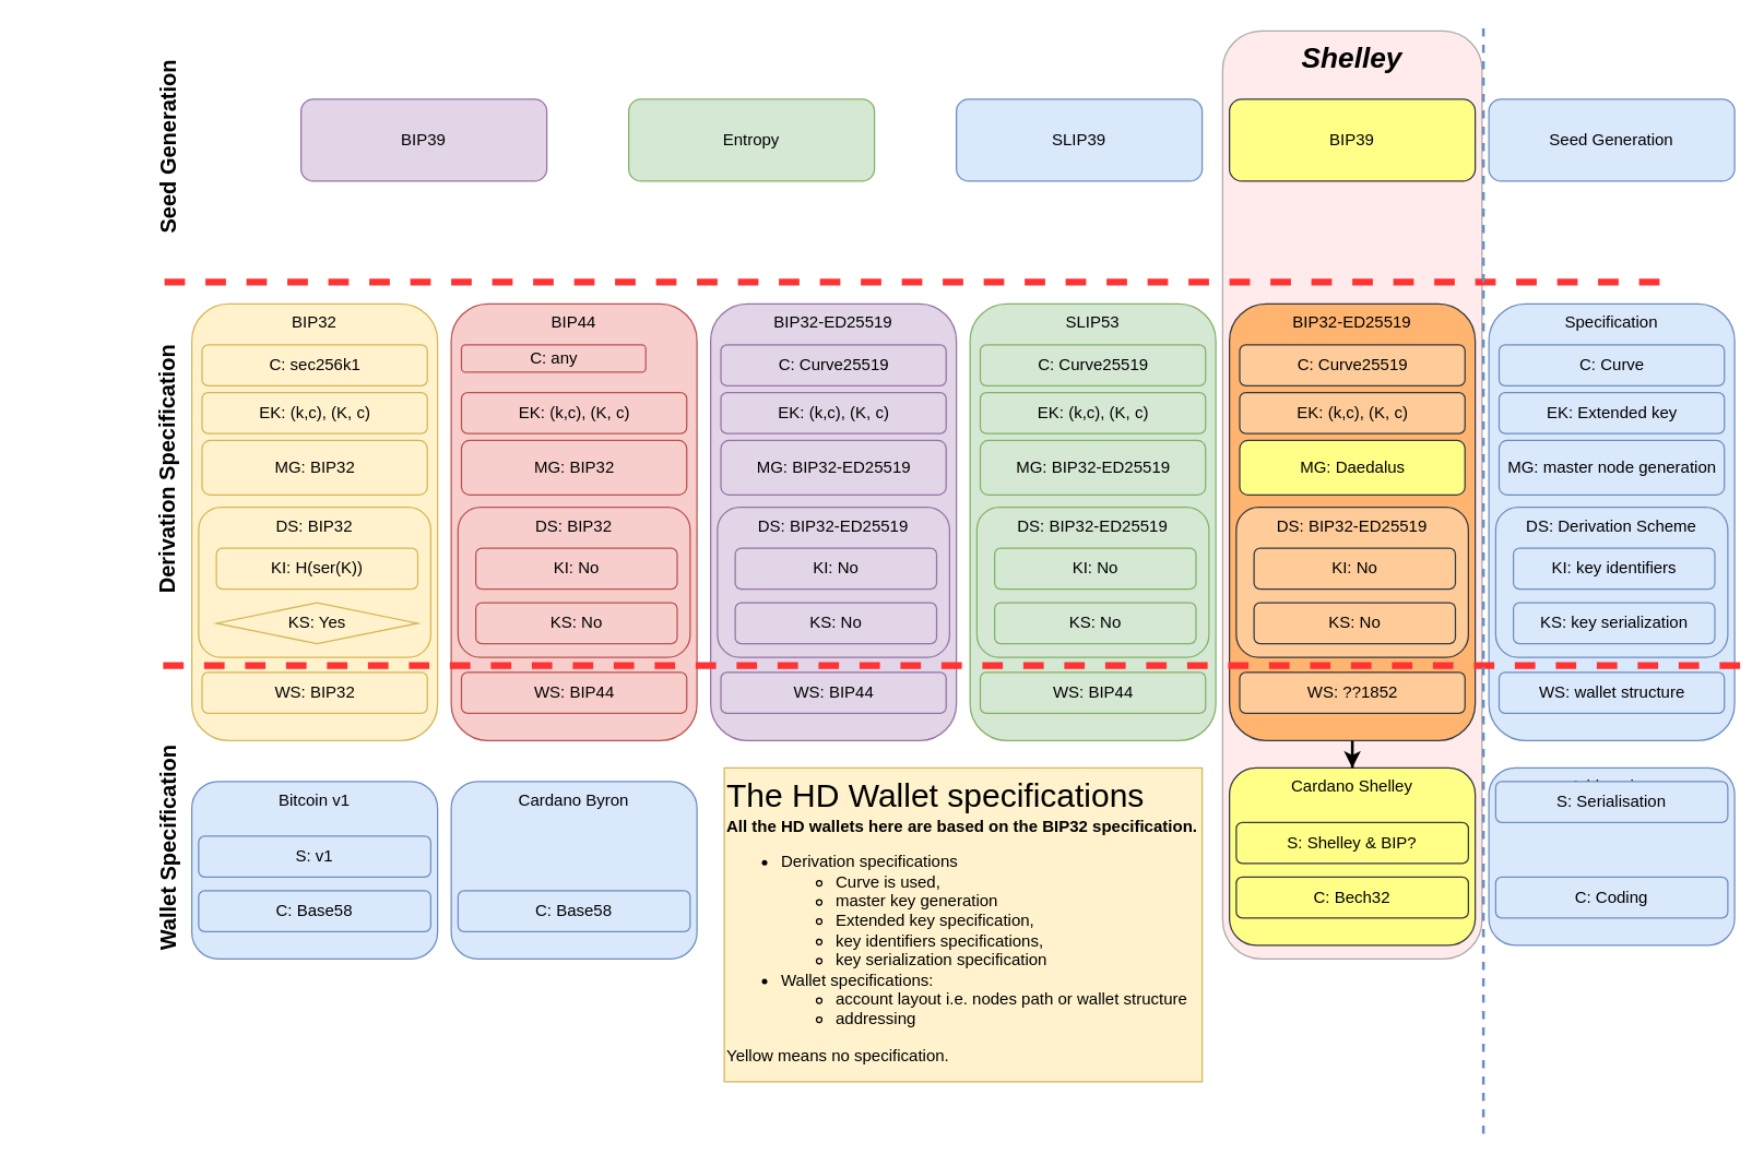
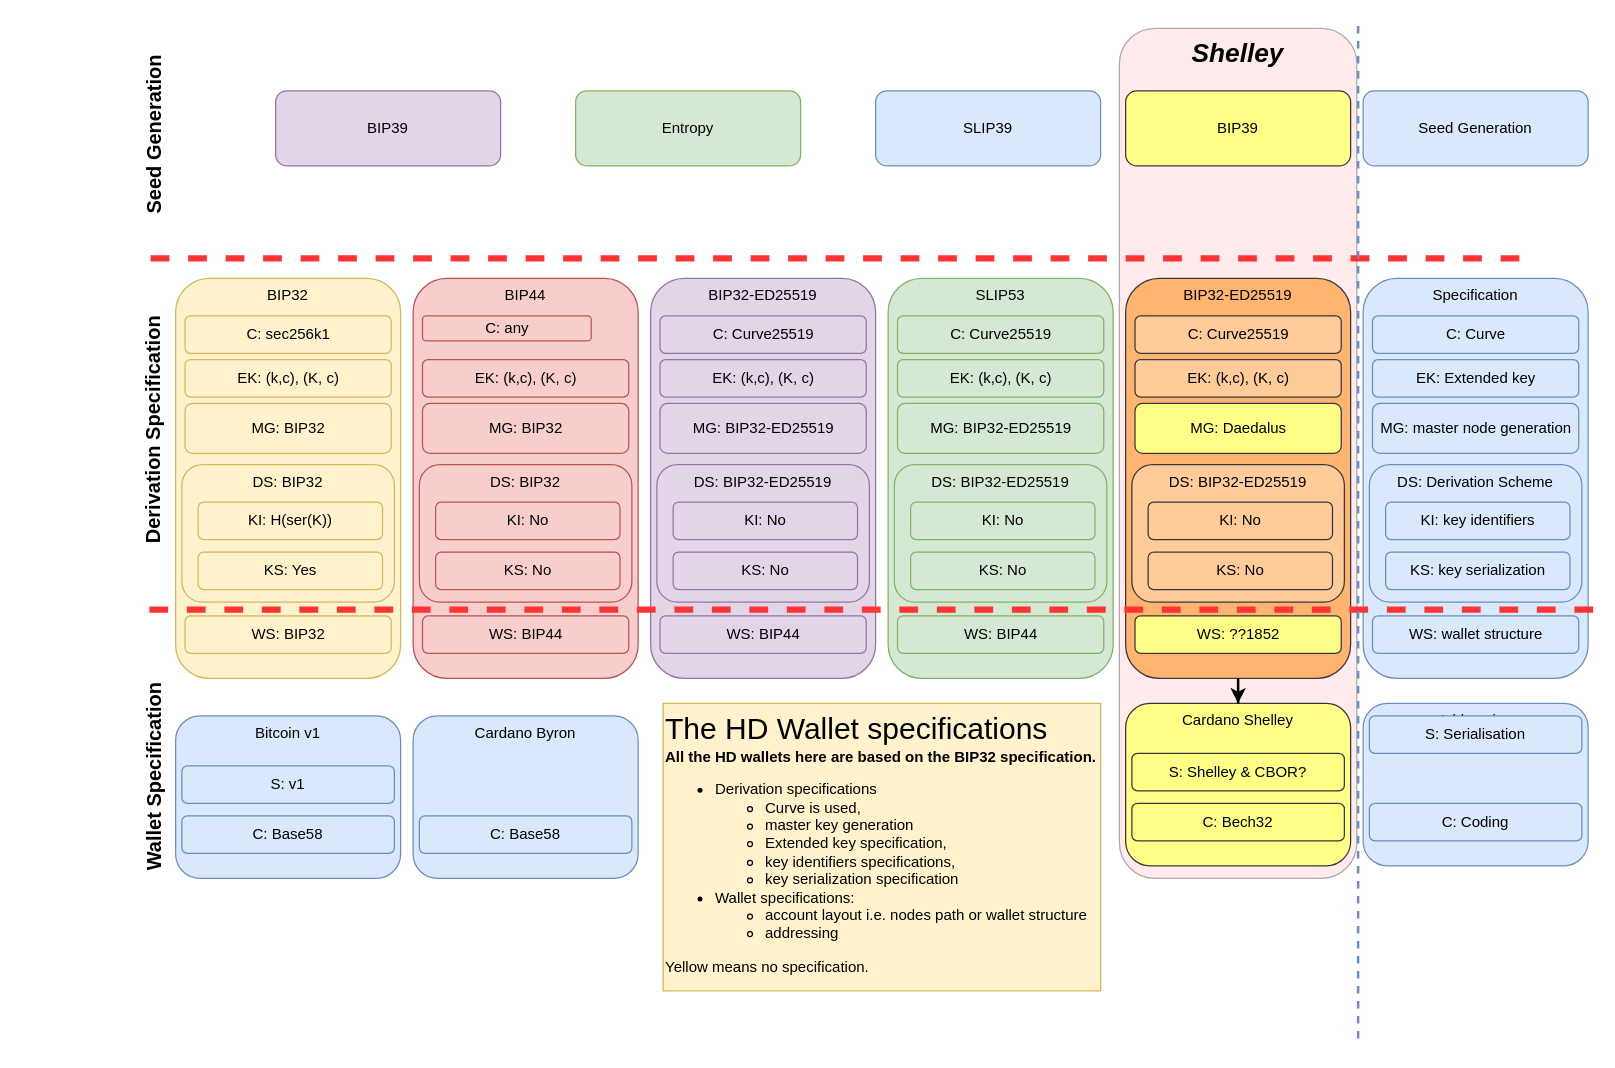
- <mxCell id="73" value="KS: Yes" style="rhombus;whiteSpace=wrap;html=1;fillColor=#fff2cc;strokeColor=#d6b656;" vertex="1" parent="70"><mxGeometry x="11" y="70" width="147.5" height="30" as="geometry" /></mxCell>
+ <mxCell id="73" value="KS: Yes" style="rounded=1;whiteSpace=wrap;html=1;fillColor=#fff2cc;strokeColor=#d6b656;" vertex="1" parent="70"><mxGeometry x="11" y="70" width="147.5" height="30" as="geometry" /></mxCell>
- <mxCell id="33" value="WS: ??1852" style="rounded=1;whiteSpace=wrap;html=1;fillColor=#ffcc99;strokeColor=#36393d;" vertex="1" parent="28"><mxGeometry x="7.5" y="270" width="165" height="30" as="geometry" /></mxCell>
+ <mxCell id="33" value="WS: ??1852" style="rounded=1;whiteSpace=wrap;html=1;fillColor=#ffff88;strokeColor=#36393d;" vertex="1" parent="28"><mxGeometry x="7.5" y="270" width="165" height="30" as="geometry" /></mxCell>
- <mxCell id="96" value="S: Shelley &amp;amp; BIP?" style="rounded=1;whiteSpace=wrap;html=1;align=center;fillColor=#ffff88;strokeColor=#36393d;" vertex="1" parent="94"><mxGeometry x="5" y="40" width="170" height="30" as="geometry" /></mxCell>
+ <mxCell id="96" value="S: Shelley &amp;amp; CBOR?" style="rounded=1;whiteSpace=wrap;html=1;align=center;fillColor=#ffff88;strokeColor=#36393d;" vertex="1" parent="94"><mxGeometry x="5" y="40" width="170" height="30" as="geometry" /></mxCell>
